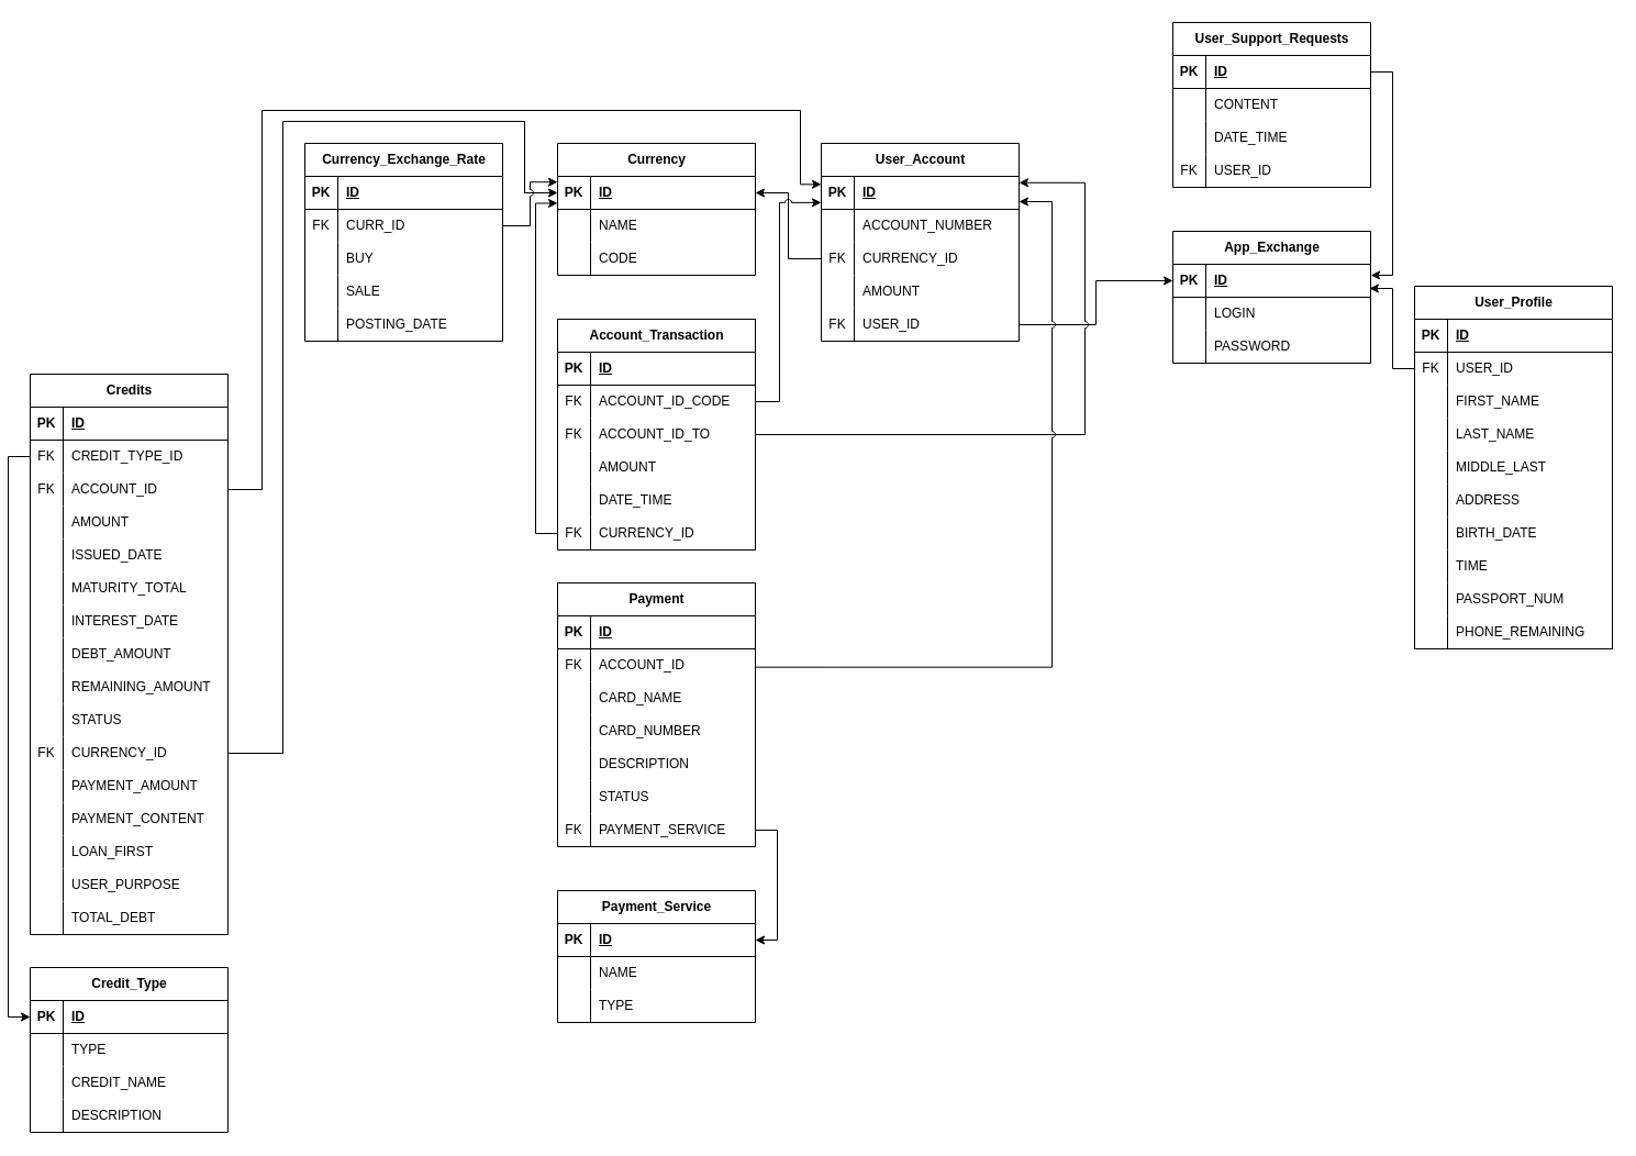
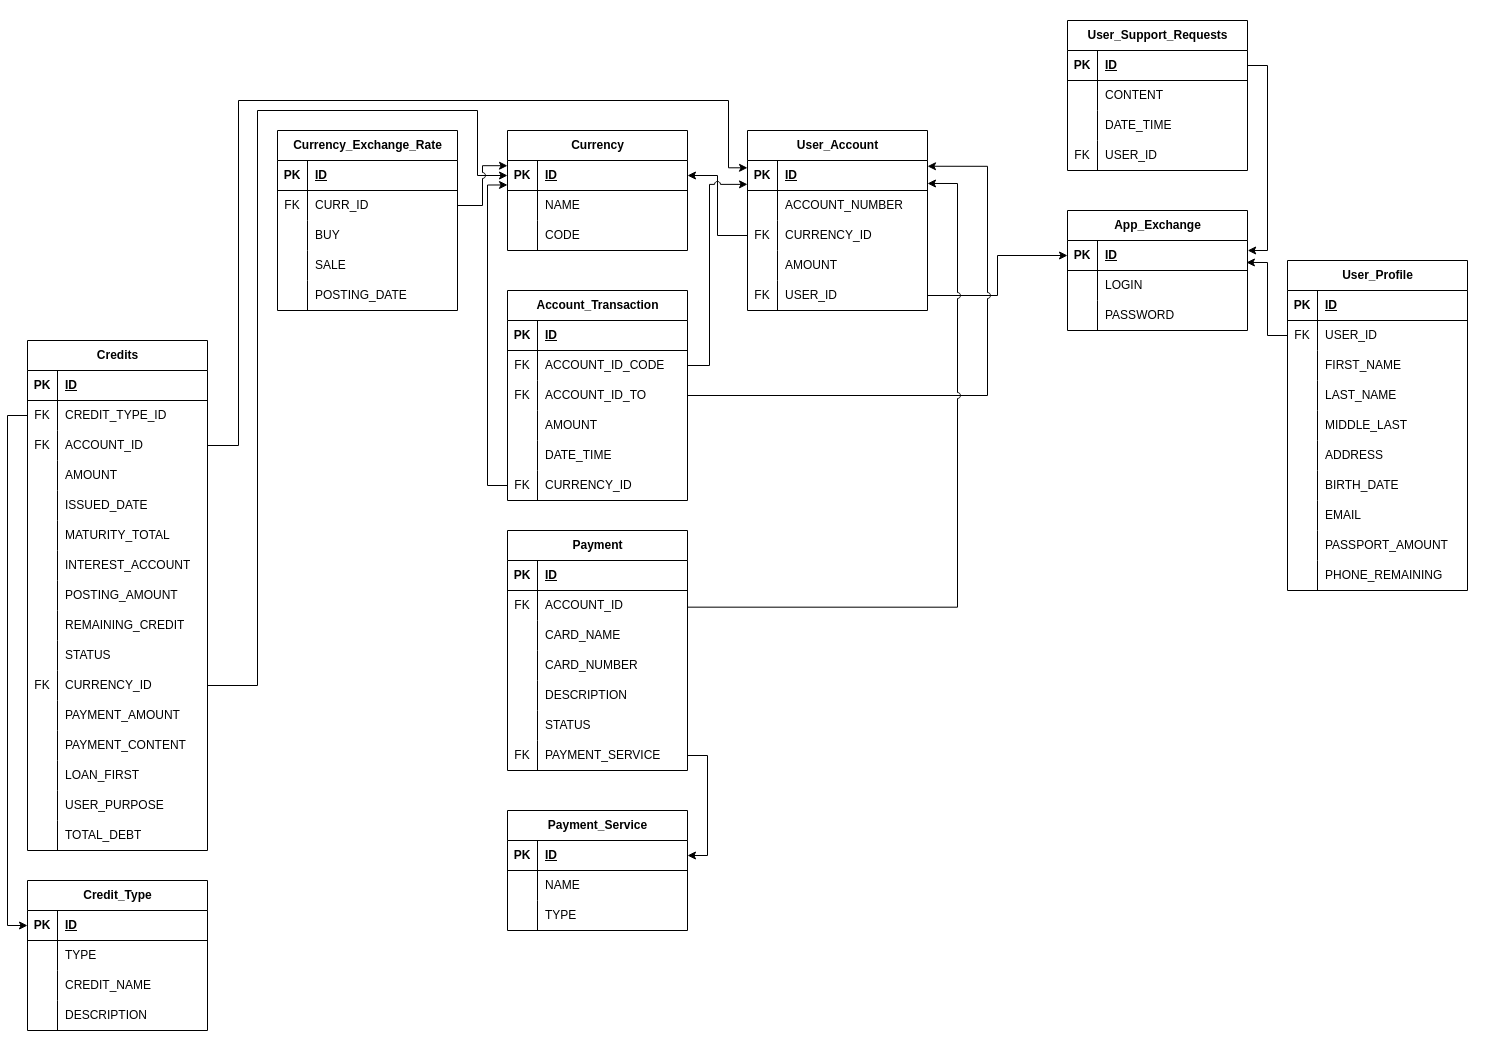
- <mxCell id="46" value="TIME" style="shape=partialRectangle;connectable=0;fillColor=none;top=0;left=0;bottom=0;right=0;align=left;spacingLeft=6;overflow=hidden;whiteSpace=wrap;html=1;" vertex="1" parent="44"><mxGeometry x="30" width="150" height="30" as="geometry"><mxRectangle width="150" height="30" as="alternateBounds" /></mxGeometry></mxCell>
+ <mxCell id="46" value="EMAIL" style="shape=partialRectangle;connectable=0;fillColor=none;top=0;left=0;bottom=0;right=0;align=left;spacingLeft=6;overflow=hidden;whiteSpace=wrap;html=1;" vertex="1" parent="44"><mxGeometry x="30" width="150" height="30" as="geometry"><mxRectangle width="150" height="30" as="alternateBounds" /></mxGeometry></mxCell>
- <mxCell id="49" value="PASSPORT_NUM" style="shape=partialRectangle;connectable=0;fillColor=none;top=0;left=0;bottom=0;right=0;align=left;spacingLeft=6;overflow=hidden;whiteSpace=wrap;html=1;" vertex="1" parent="47"><mxGeometry x="30" width="150" height="30" as="geometry"><mxRectangle width="150" height="30" as="alternateBounds" /></mxGeometry></mxCell>
+ <mxCell id="49" value="PASSPORT_AMOUNT" style="shape=partialRectangle;connectable=0;fillColor=none;top=0;left=0;bottom=0;right=0;align=left;spacingLeft=6;overflow=hidden;whiteSpace=wrap;html=1;" vertex="1" parent="47"><mxGeometry x="30" width="150" height="30" as="geometry"><mxRectangle width="150" height="30" as="alternateBounds" /></mxGeometry></mxCell>
- <mxCell id="167" value="INTEREST_DATE" style="shape=partialRectangle;connectable=0;fillColor=none;top=0;left=0;bottom=0;right=0;align=left;spacingLeft=6;overflow=hidden;whiteSpace=wrap;html=1;" vertex="1" parent="165"><mxGeometry x="30" width="150" height="30" as="geometry"><mxRectangle width="150" height="30" as="alternateBounds" /></mxGeometry></mxCell>
+ <mxCell id="167" value="INTEREST_ACCOUNT" style="shape=partialRectangle;connectable=0;fillColor=none;top=0;left=0;bottom=0;right=0;align=left;spacingLeft=6;overflow=hidden;whiteSpace=wrap;html=1;" vertex="1" parent="165"><mxGeometry x="30" width="150" height="30" as="geometry"><mxRectangle width="150" height="30" as="alternateBounds" /></mxGeometry></mxCell>
- <mxCell id="170" value="DEBT_AMOUNT" style="shape=partialRectangle;connectable=0;fillColor=none;top=0;left=0;bottom=0;right=0;align=left;spacingLeft=6;overflow=hidden;whiteSpace=wrap;html=1;" vertex="1" parent="168"><mxGeometry x="30" width="150" height="30" as="geometry"><mxRectangle width="150" height="30" as="alternateBounds" /></mxGeometry></mxCell>
+ <mxCell id="170" value="POSTING_AMOUNT" style="shape=partialRectangle;connectable=0;fillColor=none;top=0;left=0;bottom=0;right=0;align=left;spacingLeft=6;overflow=hidden;whiteSpace=wrap;html=1;" vertex="1" parent="168"><mxGeometry x="30" width="150" height="30" as="geometry"><mxRectangle width="150" height="30" as="alternateBounds" /></mxGeometry></mxCell>
- <mxCell id="173" value="REMAINING_AMOUNT" style="shape=partialRectangle;connectable=0;fillColor=none;top=0;left=0;bottom=0;right=0;align=left;spacingLeft=6;overflow=hidden;whiteSpace=wrap;html=1;" vertex="1" parent="171"><mxGeometry x="30" width="150" height="30" as="geometry"><mxRectangle width="150" height="30" as="alternateBounds" /></mxGeometry></mxCell>
+ <mxCell id="173" value="REMAINING_CREDIT" style="shape=partialRectangle;connectable=0;fillColor=none;top=0;left=0;bottom=0;right=0;align=left;spacingLeft=6;overflow=hidden;whiteSpace=wrap;html=1;" vertex="1" parent="171"><mxGeometry x="30" width="150" height="30" as="geometry"><mxRectangle width="150" height="30" as="alternateBounds" /></mxGeometry></mxCell>
